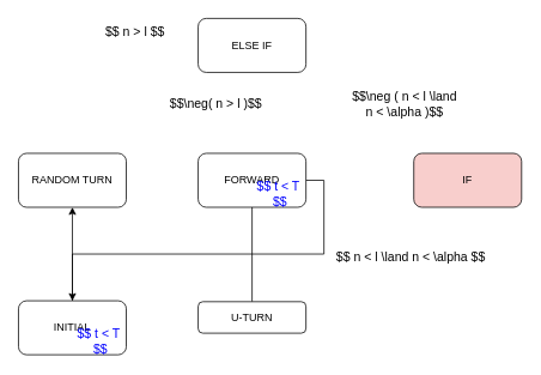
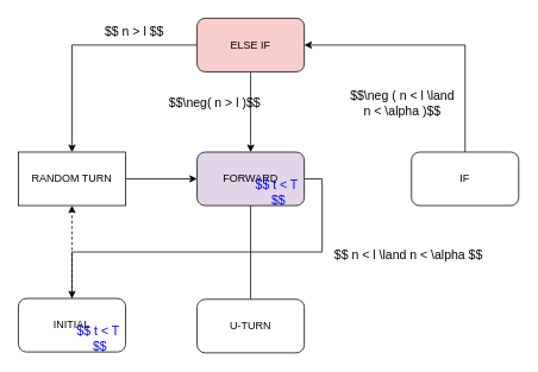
- <mxCell id="15" value="ELSE IF" style="rounded=1;whiteSpace=wrap;html=1;" vertex="1" parent="2"><mxGeometry x="200" width="120" height="60" as="geometry" /></mxCell>
+ <mxCell id="15" value="ELSE IF" style="rounded=1;whiteSpace=wrap;html=1;fillColor=#f8cecc;" vertex="1" parent="2"><mxGeometry x="200" width="120" height="60" as="geometry" /></mxCell>
+ <mxCell id="14" style="edgeStyle=orthogonalEdgeStyle;rounded=0;orthogonalLoop=1;jettySize=auto;html=1;exitX=0;exitY=0.5;exitDx=0;exitDy=0;entryX=0.5;entryY=0;entryDx=0;entryDy=0;" edge="1" parent="2" source="15" target="6"><mxGeometry relative="1" as="geometry" /></mxCell>
+ <mxCell id="11" style="edgeStyle=orthogonalEdgeStyle;rounded=0;orthogonalLoop=1;jettySize=auto;html=1;exitX=0.5;exitY=0;exitDx=0;exitDy=0;entryX=1;entryY=0.5;entryDx=0;entryDy=0;" edge="1" parent="2" source="12" target="15"><mxGeometry relative="1" as="geometry" /></mxCell>
+ <mxCell id="13" style="edgeStyle=orthogonalEdgeStyle;rounded=0;orthogonalLoop=1;jettySize=auto;html=1;exitX=0.5;exitY=1;exitDx=0;exitDy=0;entryX=0.5;entryY=0;entryDx=0;entryDy=0;" edge="1" parent="2" source="15" target="10"><mxGeometry relative="1" as="geometry" /></mxCell>
- <mxCell id="6" value="RANDOM TURN" style="rounded=1;whiteSpace=wrap;html=1;" vertex="1" parent="2"><mxGeometry y="150" width="120" height="60" as="geometry" /></mxCell>
+ <mxCell id="6" value="RANDOM TURN" style="whiteSpace=wrap;html=1;rounded=0;" vertex="1" parent="2"><mxGeometry y="150" width="120" height="60" as="geometry" /></mxCell>
+ <mxCell id="5" style="edgeStyle=orthogonalEdgeStyle;rounded=0;orthogonalLoop=1;jettySize=auto;html=1;exitX=1;exitY=0.5;exitDx=0;exitDy=0;entryX=0;entryY=0.5;entryDx=0;entryDy=0;" edge="1" parent="2" source="6" target="10"><mxGeometry relative="1" as="geometry" /></mxCell>
- <mxCell id="10" value="FORWARD" style="rounded=1;whiteSpace=wrap;html=1;" vertex="1" parent="2"><mxGeometry x="200" y="150" width="120" height="60" as="geometry" /></mxCell>
+ <mxCell id="10" value="FORWARD" style="rounded=1;whiteSpace=wrap;html=1;fillColor=#e1d5e7;" vertex="1" parent="2"><mxGeometry x="200" y="150" width="120" height="60" as="geometry" /></mxCell>
- <mxCell id="12" value="IF" style="rounded=1;whiteSpace=wrap;html=1;fillColor=#f8cecc;" vertex="1" parent="2"><mxGeometry x="440" y="150" width="120" height="60" as="geometry" /></mxCell>
+ <mxCell id="12" value="IF" style="rounded=1;whiteSpace=wrap;html=1;" vertex="1" parent="2"><mxGeometry x="440" y="150" width="120" height="60" as="geometry" /></mxCell>
- <mxCell id="3" style="edgeStyle=orthogonalEdgeStyle;rounded=0;orthogonalLoop=1;jettySize=auto;html=1;exitX=0.5;exitY=0;exitDx=0;exitDy=0;entryX=0.5;entryY=1;entryDx=0;entryDy=0;" edge="1" parent="2" source="4" target="6"><mxGeometry relative="1" as="geometry" /></mxCell>
+ <mxCell id="3" style="edgeStyle=orthogonalEdgeStyle;rounded=0;orthogonalLoop=1;jettySize=auto;html=1;exitX=0.5;exitY=0;exitDx=0;exitDy=0;entryX=0.5;entryY=1;entryDx=0;entryDy=0;dashed=1;" edge="1" parent="2" source="4" target="6"><mxGeometry relative="1" as="geometry" /></mxCell>
- <mxCell id="8" value="U-TURN" style="rounded=1;whiteSpace=wrap;html=1;" vertex="1" parent="2"><mxGeometry x="200" y="315" width="120" height="35" as="geometry" /></mxCell>
+ <mxCell id="8" value="U-TURN" style="rounded=1;whiteSpace=wrap;html=1;" vertex="1" parent="2"><mxGeometry x="200" y="315" width="120" height="60" as="geometry" /></mxCell>
